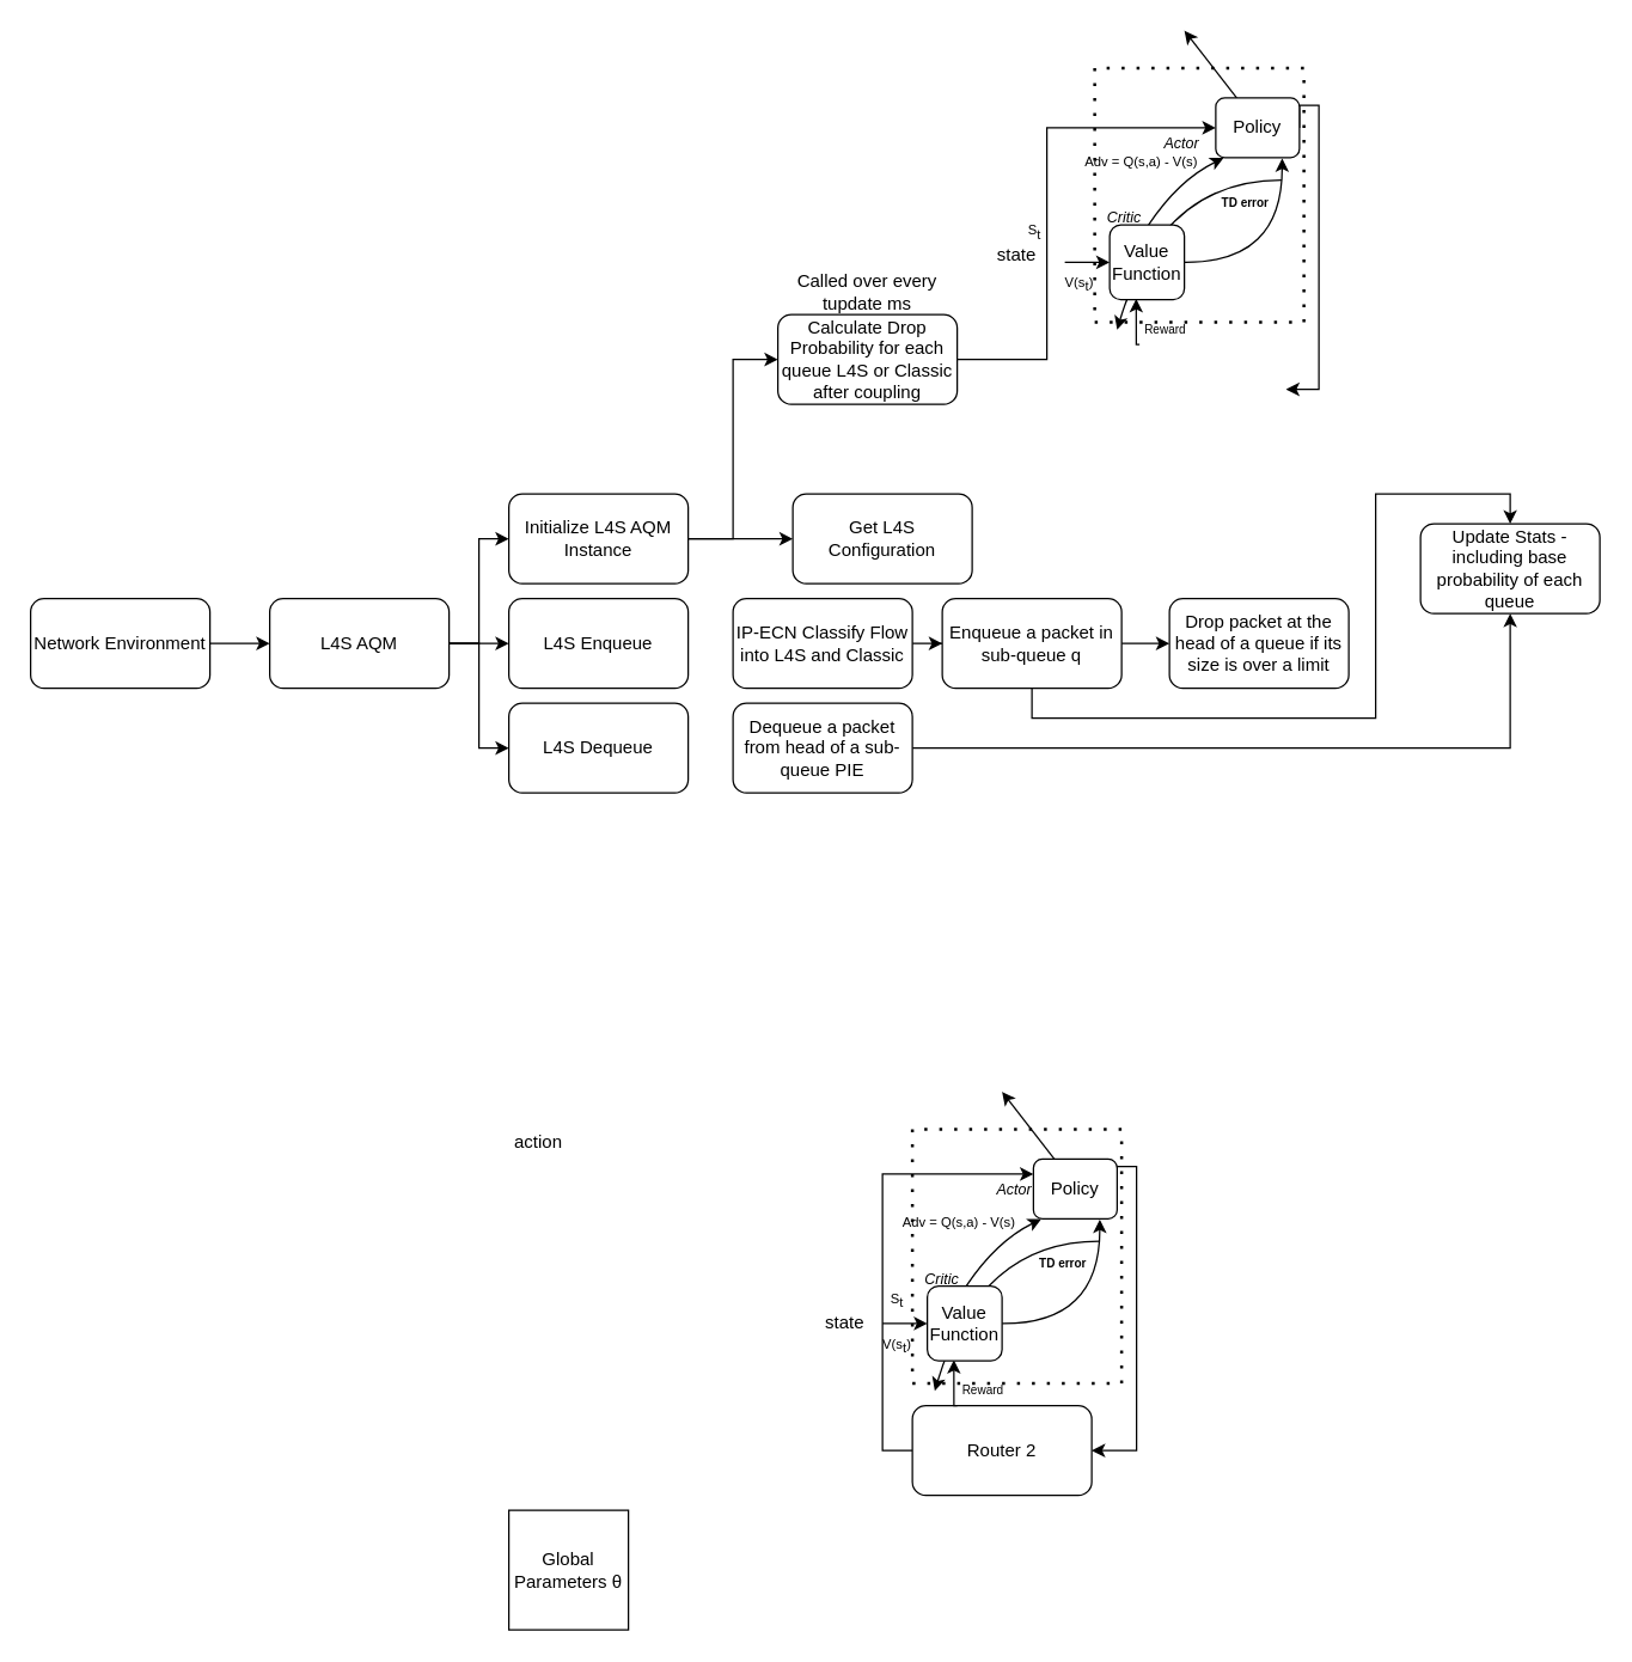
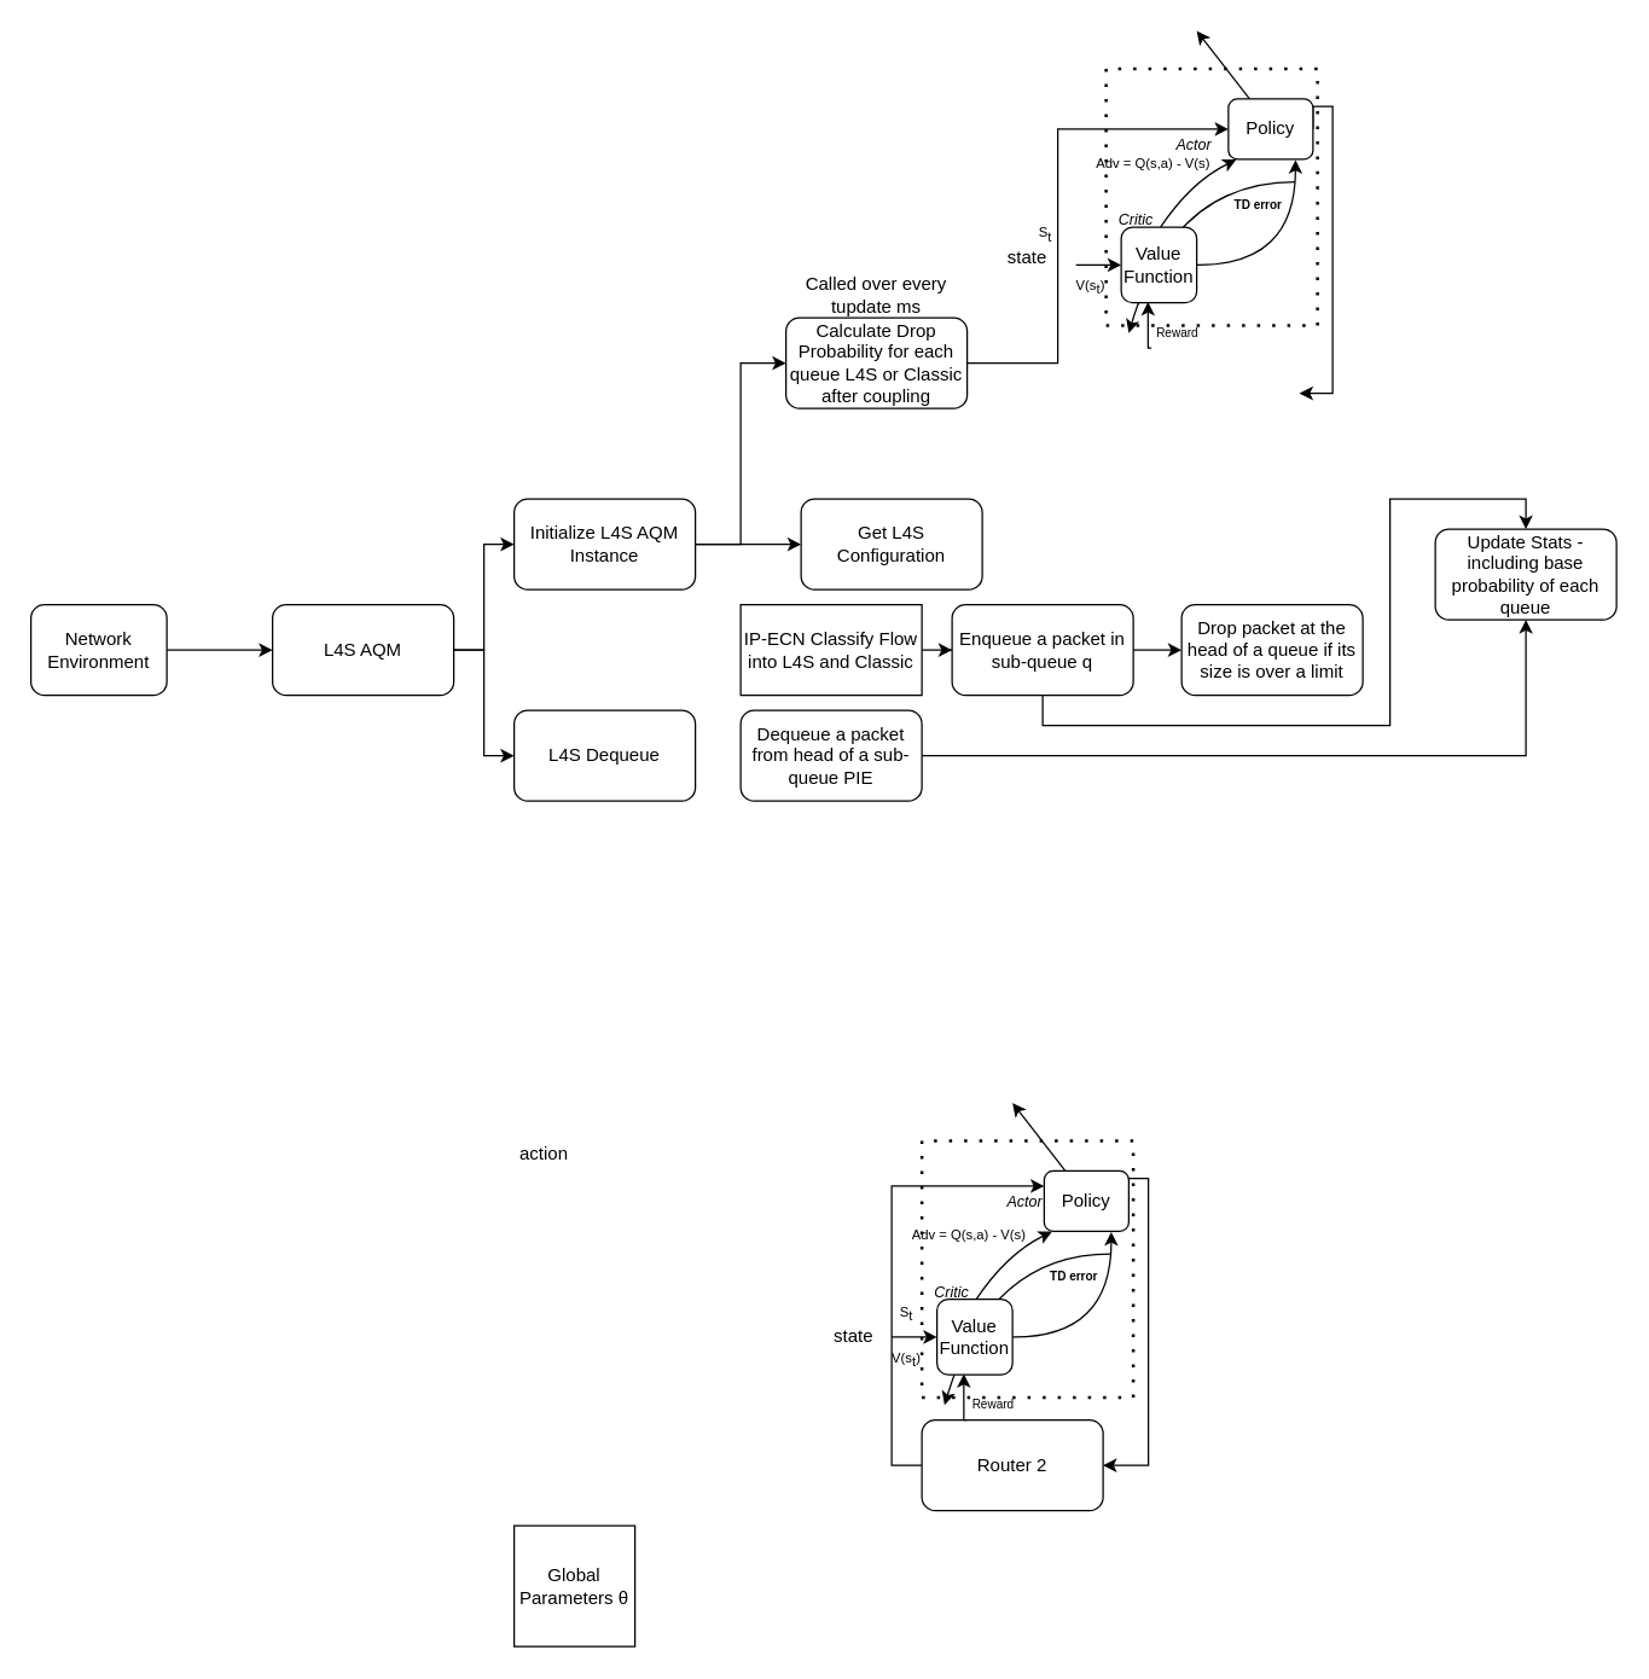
- <mxCell id="7" value="Network Environment" style="rounded=1;whiteSpace=wrap;html=1;" parent="1" vertex="1"><mxGeometry x="20" y="400" width="120" height="60" as="geometry" /></mxCell>
+ <mxCell id="7" value="Network Environment" style="rounded=1;whiteSpace=wrap;html=1;" parent="1" vertex="1"><mxGeometry x="20" y="400" width="90" height="60" as="geometry" /></mxCell>
- <mxCell id="3" style="edgeStyle=orthogonalEdgeStyle;rounded=0;orthogonalLoop=1;jettySize=auto;html=1;exitX=1;exitY=0.5;exitDx=0;exitDy=0;entryX=0;entryY=0.5;entryDx=0;entryDy=0;" parent="1" source="5" target="12" edge="1"><mxGeometry relative="1" as="geometry" /></mxCell>
- <mxCell id="12" value="L4S Enqueue" style="rounded=1;whiteSpace=wrap;html=1;" parent="1" vertex="1"><mxGeometry x="340" y="400" width="120" height="60" as="geometry" /></mxCell>
- <mxCell id="14" value="IP-ECN Classify Flow into L4S and Classic" style="rounded=1;whiteSpace=wrap;html=1;" parent="1" vertex="1"><mxGeometry x="490" y="400" width="120" height="60" as="geometry" /></mxCell>
+ <mxCell id="14" value="IP-ECN Classify Flow into L4S and Classic" style="whiteSpace=wrap;html=1;rounded=0;" parent="1" vertex="1"><mxGeometry x="490" y="400" width="120" height="60" as="geometry" /></mxCell>
